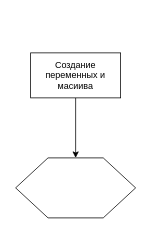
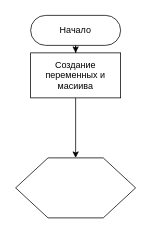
+ <mxCell id="3" value="Начало&lt;br&gt;" style="rounded=1;whiteSpace=wrap;html=1;fontSize=12;glass=0;strokeWidth=1;shadow=0;arcSize=50;" parent="1" vertex="1"><mxGeometry x="40" y="20" width="120" height="40" as="geometry" /></mxCell>
+ <mxCell id="2" style="edgeStyle=orthogonalEdgeStyle;rounded=0;orthogonalLoop=1;jettySize=auto;html=1;entryX=0.5;entryY=0;entryDx=0;entryDy=0;" edge="1" parent="1" source="3" target="5"><mxGeometry relative="1" as="geometry" /></mxCell>
